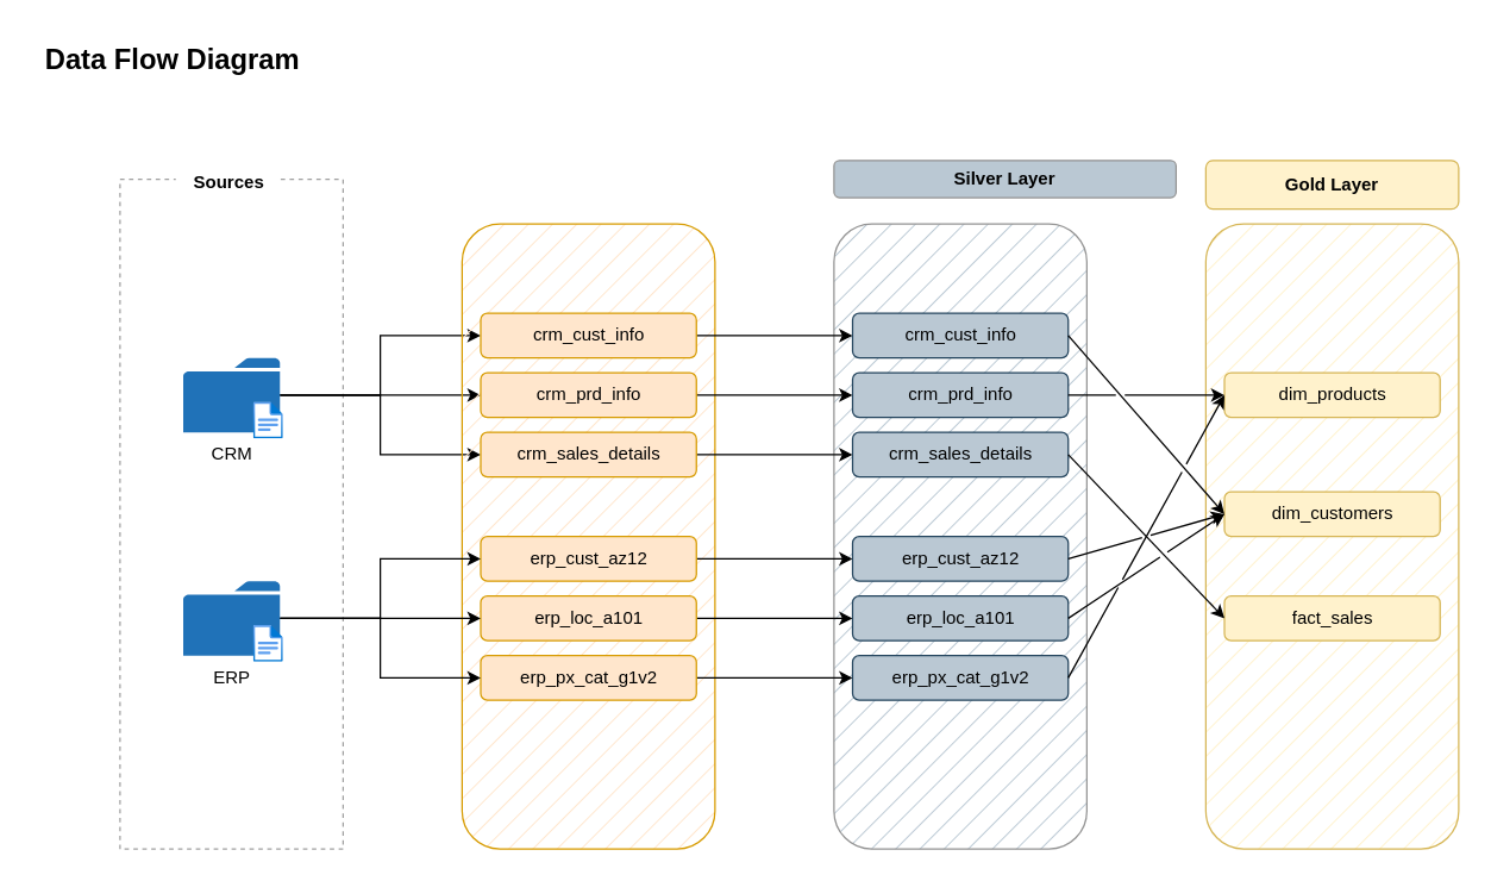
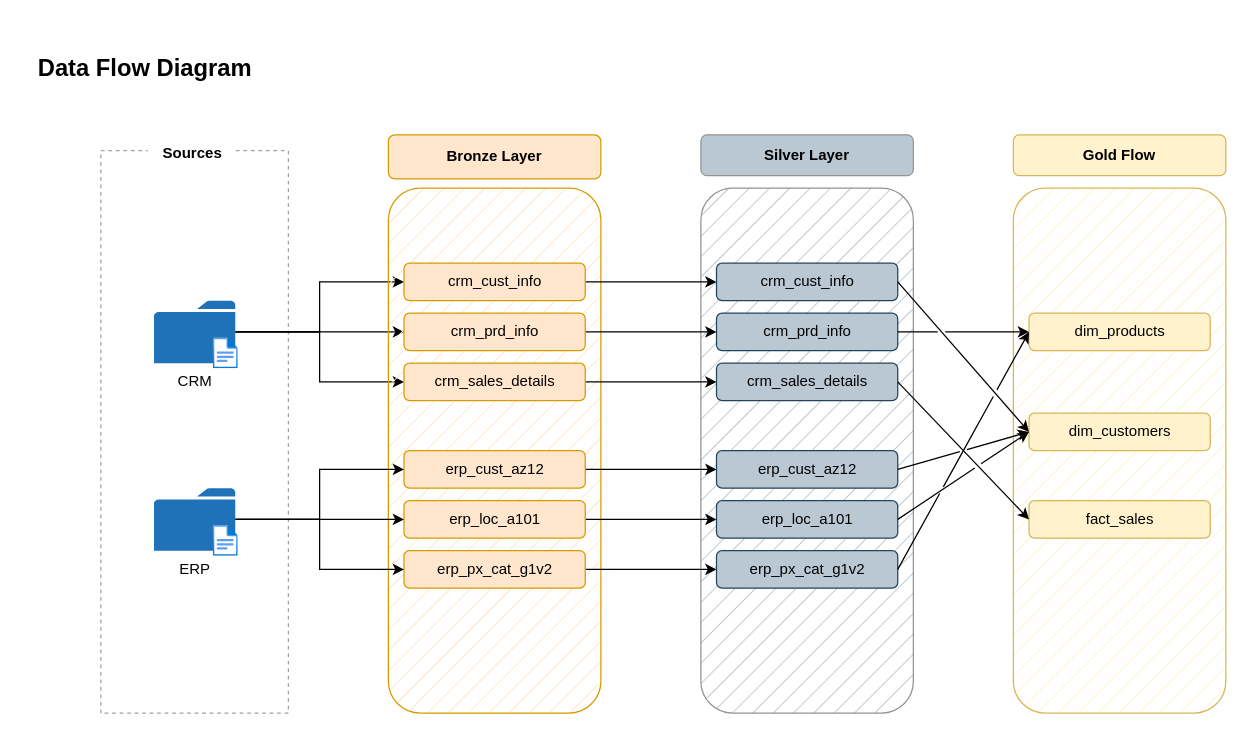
- <mxCell id="2" value="&lt;b&gt;&lt;font style=&quot;font-size: 19px;&quot;&gt;Data Flow Diagram&lt;/font&gt;&lt;/b&gt;" style="text;html=1;align=center;verticalAlign=middle;resizable=0;points=[];autosize=1;strokeColor=none;fillColor=none;" parent="1" vertex="1"><mxGeometry x="20" y="20" width="190" height="40" as="geometry" /></mxCell>
+ <mxCell id="2" value="&lt;b&gt;&lt;font style=&quot;font-size: 19px;&quot;&gt;Data Flow Diagram&lt;/font&gt;&lt;/b&gt;" style="text;html=1;align=center;verticalAlign=middle;resizable=0;points=[];autosize=1;strokeColor=none;fillColor=none;" parent="1" vertex="1"><mxGeometry x="20" y="35" width="190" height="40" as="geometry" /></mxCell>
- <mxCell id="16" value="&lt;b&gt;Silver Layer&lt;/b&gt;" style="rounded=1;whiteSpace=wrap;html=1;fillColor=#bac8d3;strokeColor=#949494;fillStyle=auto;" parent="1" vertex="1"><mxGeometry x="560" y="107.33" width="230" height="25" as="geometry" /></mxCell>
+ <mxCell id="16" value="&lt;b&gt;Silver Layer&lt;/b&gt;" style="rounded=1;whiteSpace=wrap;html=1;fillColor=#bac8d3;strokeColor=#949494;fillStyle=auto;" parent="1" vertex="1"><mxGeometry x="560" y="107.33" width="170" height="32.67" as="geometry" /></mxCell>
- <mxCell id="17" value="&lt;b&gt;Gold Layer&lt;/b&gt;" style="rounded=1;whiteSpace=wrap;html=1;fillColor=#FFF2CC;strokeColor=#d6b656;fillStyle=auto;" parent="1" vertex="1"><mxGeometry x="810" y="107.33" width="170" height="32.67" as="geometry" /></mxCell>
+ <mxCell id="17" value="&lt;b&gt;Gold Flow&lt;/b&gt;" style="rounded=1;whiteSpace=wrap;html=1;fillColor=#FFF2CC;strokeColor=#d6b656;fillStyle=auto;" parent="1" vertex="1"><mxGeometry x="810" y="107.33" width="170" height="32.67" as="geometry" /></mxCell>
+ <mxCell id="15" value="&lt;b&gt;Bronze Layer&lt;/b&gt;" style="rounded=1;whiteSpace=wrap;html=1;fillColor=#ffe6cc;strokeColor=#d79b00;fillStyle=auto;glass=0;" parent="1" vertex="1"><mxGeometry y="107.33" width="170" height="35.35" as="geometry" x="310" /></mxCell>
